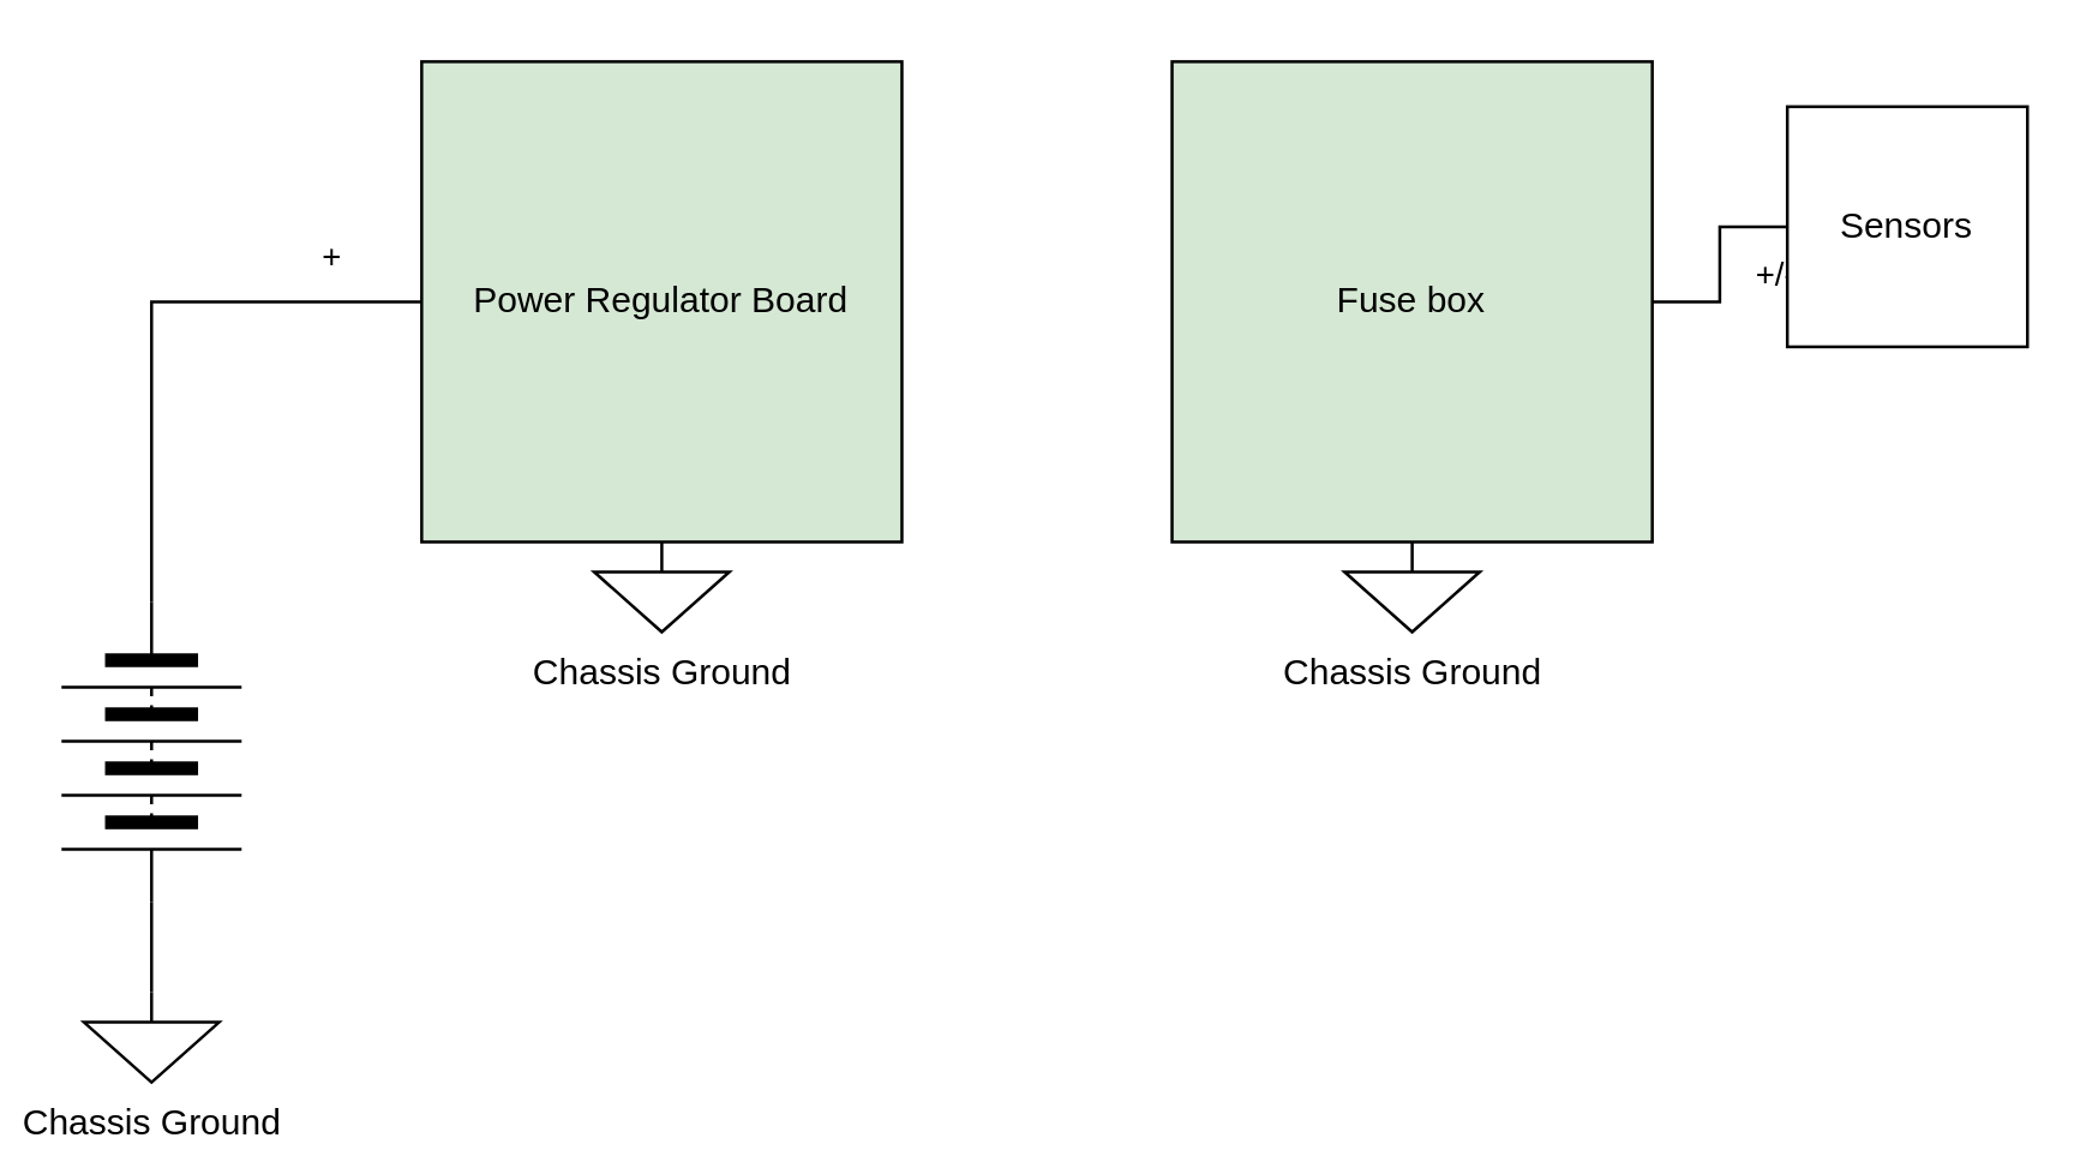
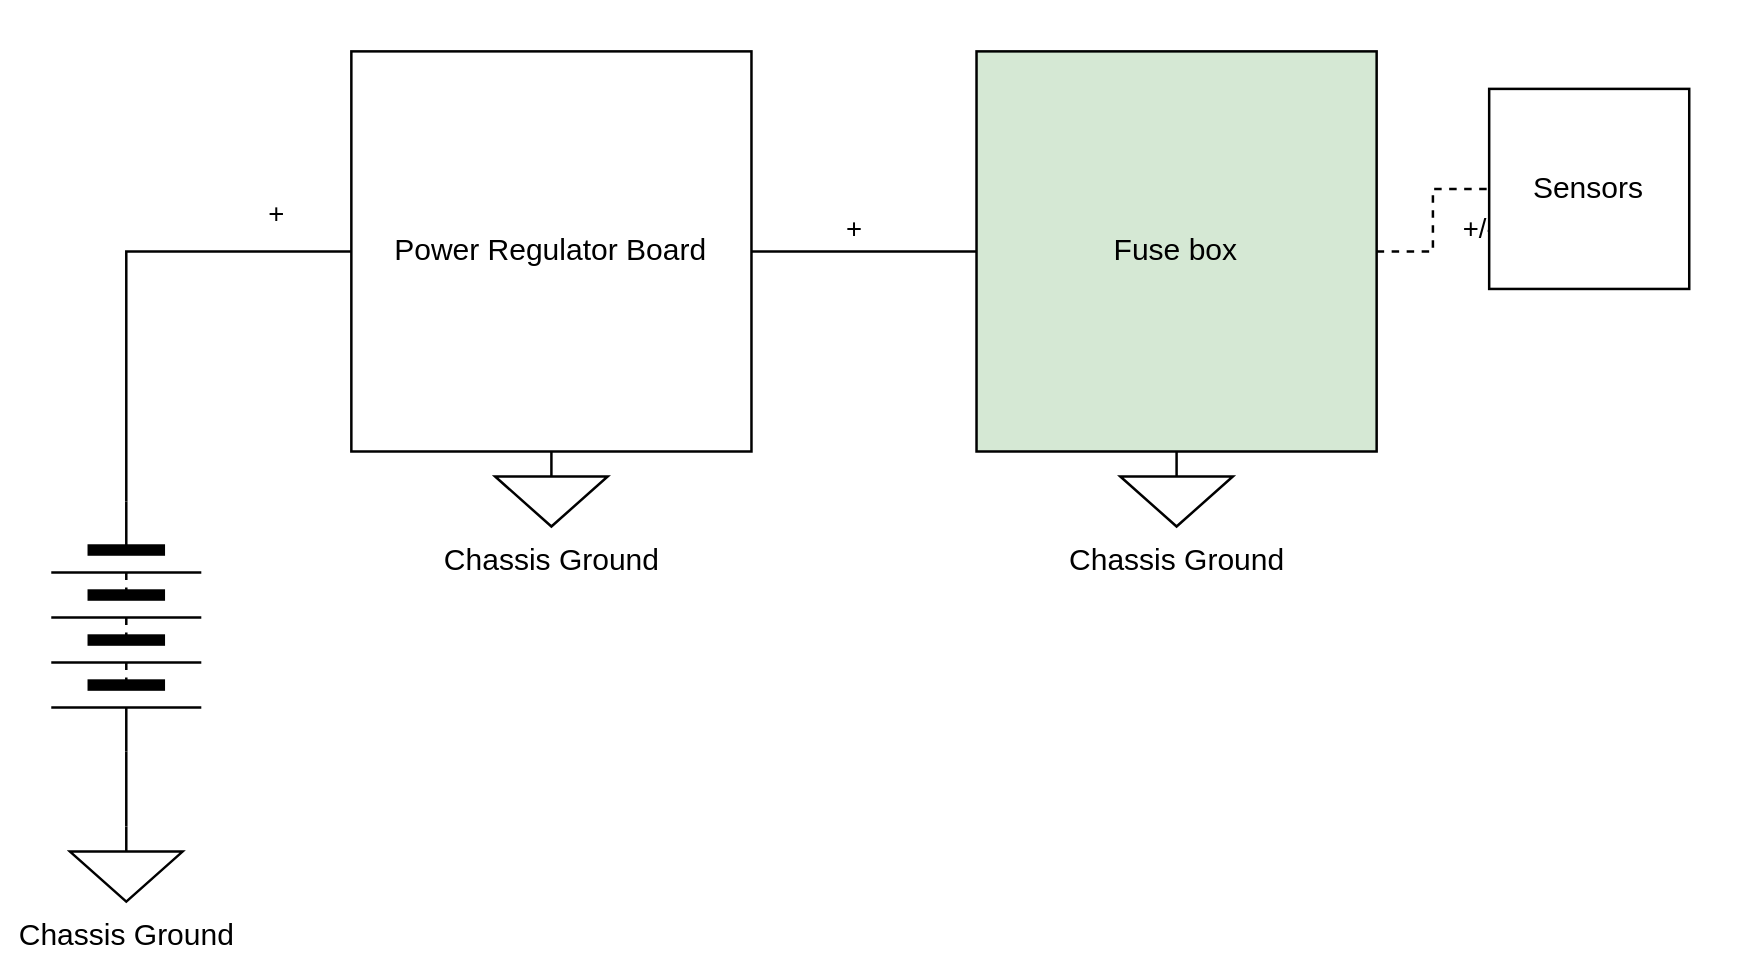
- <mxCell id="11" style="edgeStyle=orthogonalEdgeStyle;rounded=0;orthogonalLoop=1;jettySize=auto;html=1;exitX=1;exitY=0.5;exitDx=0;exitDy=0;entryX=0;entryY=0.5;entryDx=0;entryDy=0;endArrow=none;endFill=0;" edge="1" parent="1" source="12" target="14"><mxGeometry relative="1" as="geometry" /></mxCell>
+ <mxCell id="11" style="edgeStyle=orthogonalEdgeStyle;rounded=0;orthogonalLoop=1;jettySize=auto;html=1;exitX=1;exitY=0.5;exitDx=0;exitDy=0;entryX=0;entryY=0.5;entryDx=0;entryDy=0;endArrow=none;endFill=0;dashed=1;" edge="1" parent="1" source="12" target="14"><mxGeometry relative="1" as="geometry" /></mxCell>
- <mxCell id="9" value="Power Regulator Board" style="whiteSpace=wrap;html=1;aspect=fixed;fillColor=#d5e8d4;" vertex="1" parent="1"><mxGeometry x="140" y="20" width="160" height="160" as="geometry" /></mxCell>
+ <mxCell id="9" value="Power Regulator Board" style="whiteSpace=wrap;html=1;aspect=fixed;" vertex="1" parent="1"><mxGeometry x="140" y="20" width="160" height="160" as="geometry" /></mxCell>
+ <mxCell id="7" style="edgeStyle=orthogonalEdgeStyle;rounded=0;orthogonalLoop=1;jettySize=auto;html=1;exitX=1;exitY=0.5;exitDx=0;exitDy=0;entryX=0;entryY=0.5;entryDx=0;entryDy=0;endArrow=none;endFill=0;" edge="1" parent="1" source="9" target="12"><mxGeometry relative="1" as="geometry" /></mxCell>
+ <mxCell id="8" value="+" style="edgeLabel;html=1;align=center;verticalAlign=middle;resizable=0;points=[];" vertex="1" connectable="0" parent="7"><mxGeometry x="-0.178" y="-1" relative="1" as="geometry"><mxPoint x="3" y="-11" as="offset" /></mxGeometry></mxCell>
